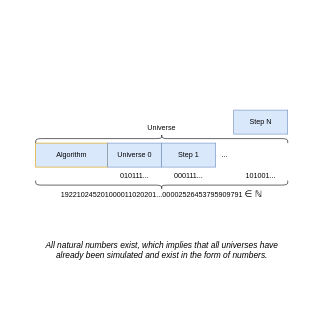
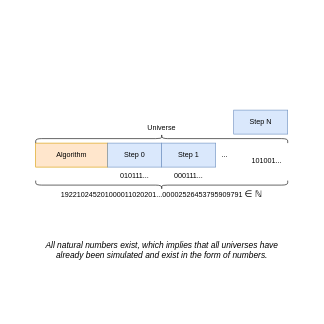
- <mxCell id="3" value="Algorithm" style="rounded=0;whiteSpace=wrap;html=1;fillColor=#dae8fc;strokeColor=#d79b00;" parent="1" vertex="1"><mxGeometry x="59" y="238" width="120" height="40" as="geometry" /></mxCell>
+ <mxCell id="3" value="Algorithm" style="rounded=0;whiteSpace=wrap;html=1;fillColor=#ffe6cc;strokeColor=#d79b00;" parent="1" vertex="1"><mxGeometry x="59" y="238" width="120" height="40" as="geometry" /></mxCell>
- <mxCell id="4" value="Universe 0" style="rounded=0;whiteSpace=wrap;html=1;fillColor=#dae8fc;strokeColor=#6c8ebf;" parent="1" vertex="1"><mxGeometry x="179" y="238" width="90" height="40" as="geometry" /></mxCell>
+ <mxCell id="4" value="Step 0" style="rounded=0;whiteSpace=wrap;html=1;fillColor=#dae8fc;strokeColor=#6c8ebf;" parent="1" vertex="1"><mxGeometry x="179" y="238" width="90" height="40" as="geometry" /></mxCell>
- <mxCell id="12" value="101001..." style="text;html=1;strokeColor=none;fillColor=none;align=center;verticalAlign=middle;whiteSpace=wrap;rounded=0;" parent="1" vertex="1"><mxGeometry x="389" y="278" width="90" height="30" as="geometry" /></mxCell>
+ <mxCell id="12" value="101001..." style="text;html=1;strokeColor=none;fillColor=none;align=center;verticalAlign=middle;whiteSpace=wrap;rounded=0;" parent="1" vertex="1"><mxGeometry x="399" y="253" width="90" height="30" as="geometry" /></mxCell>
